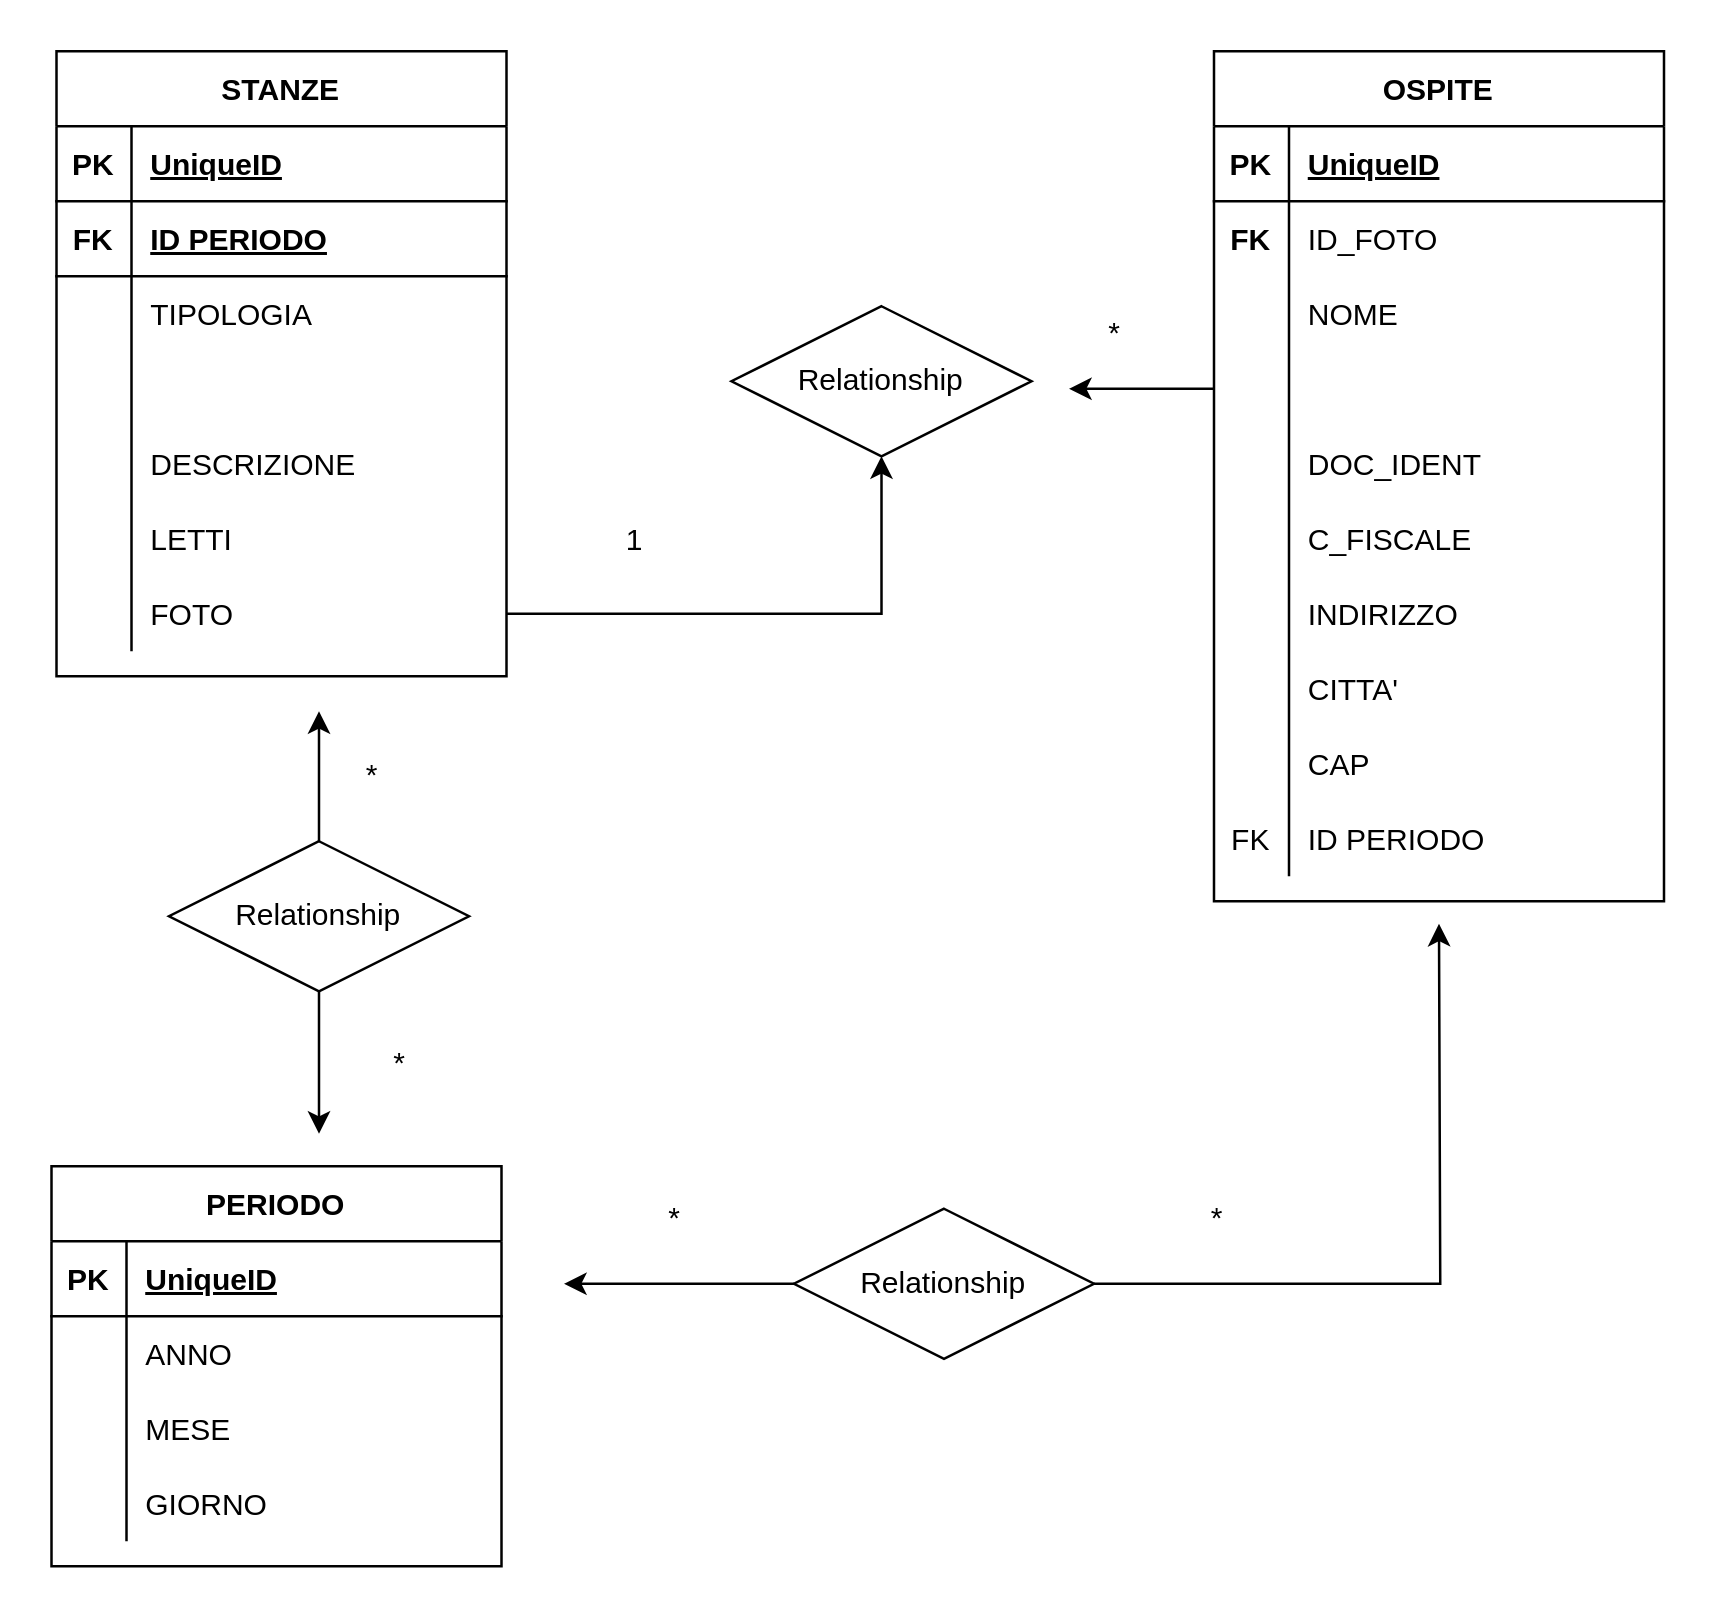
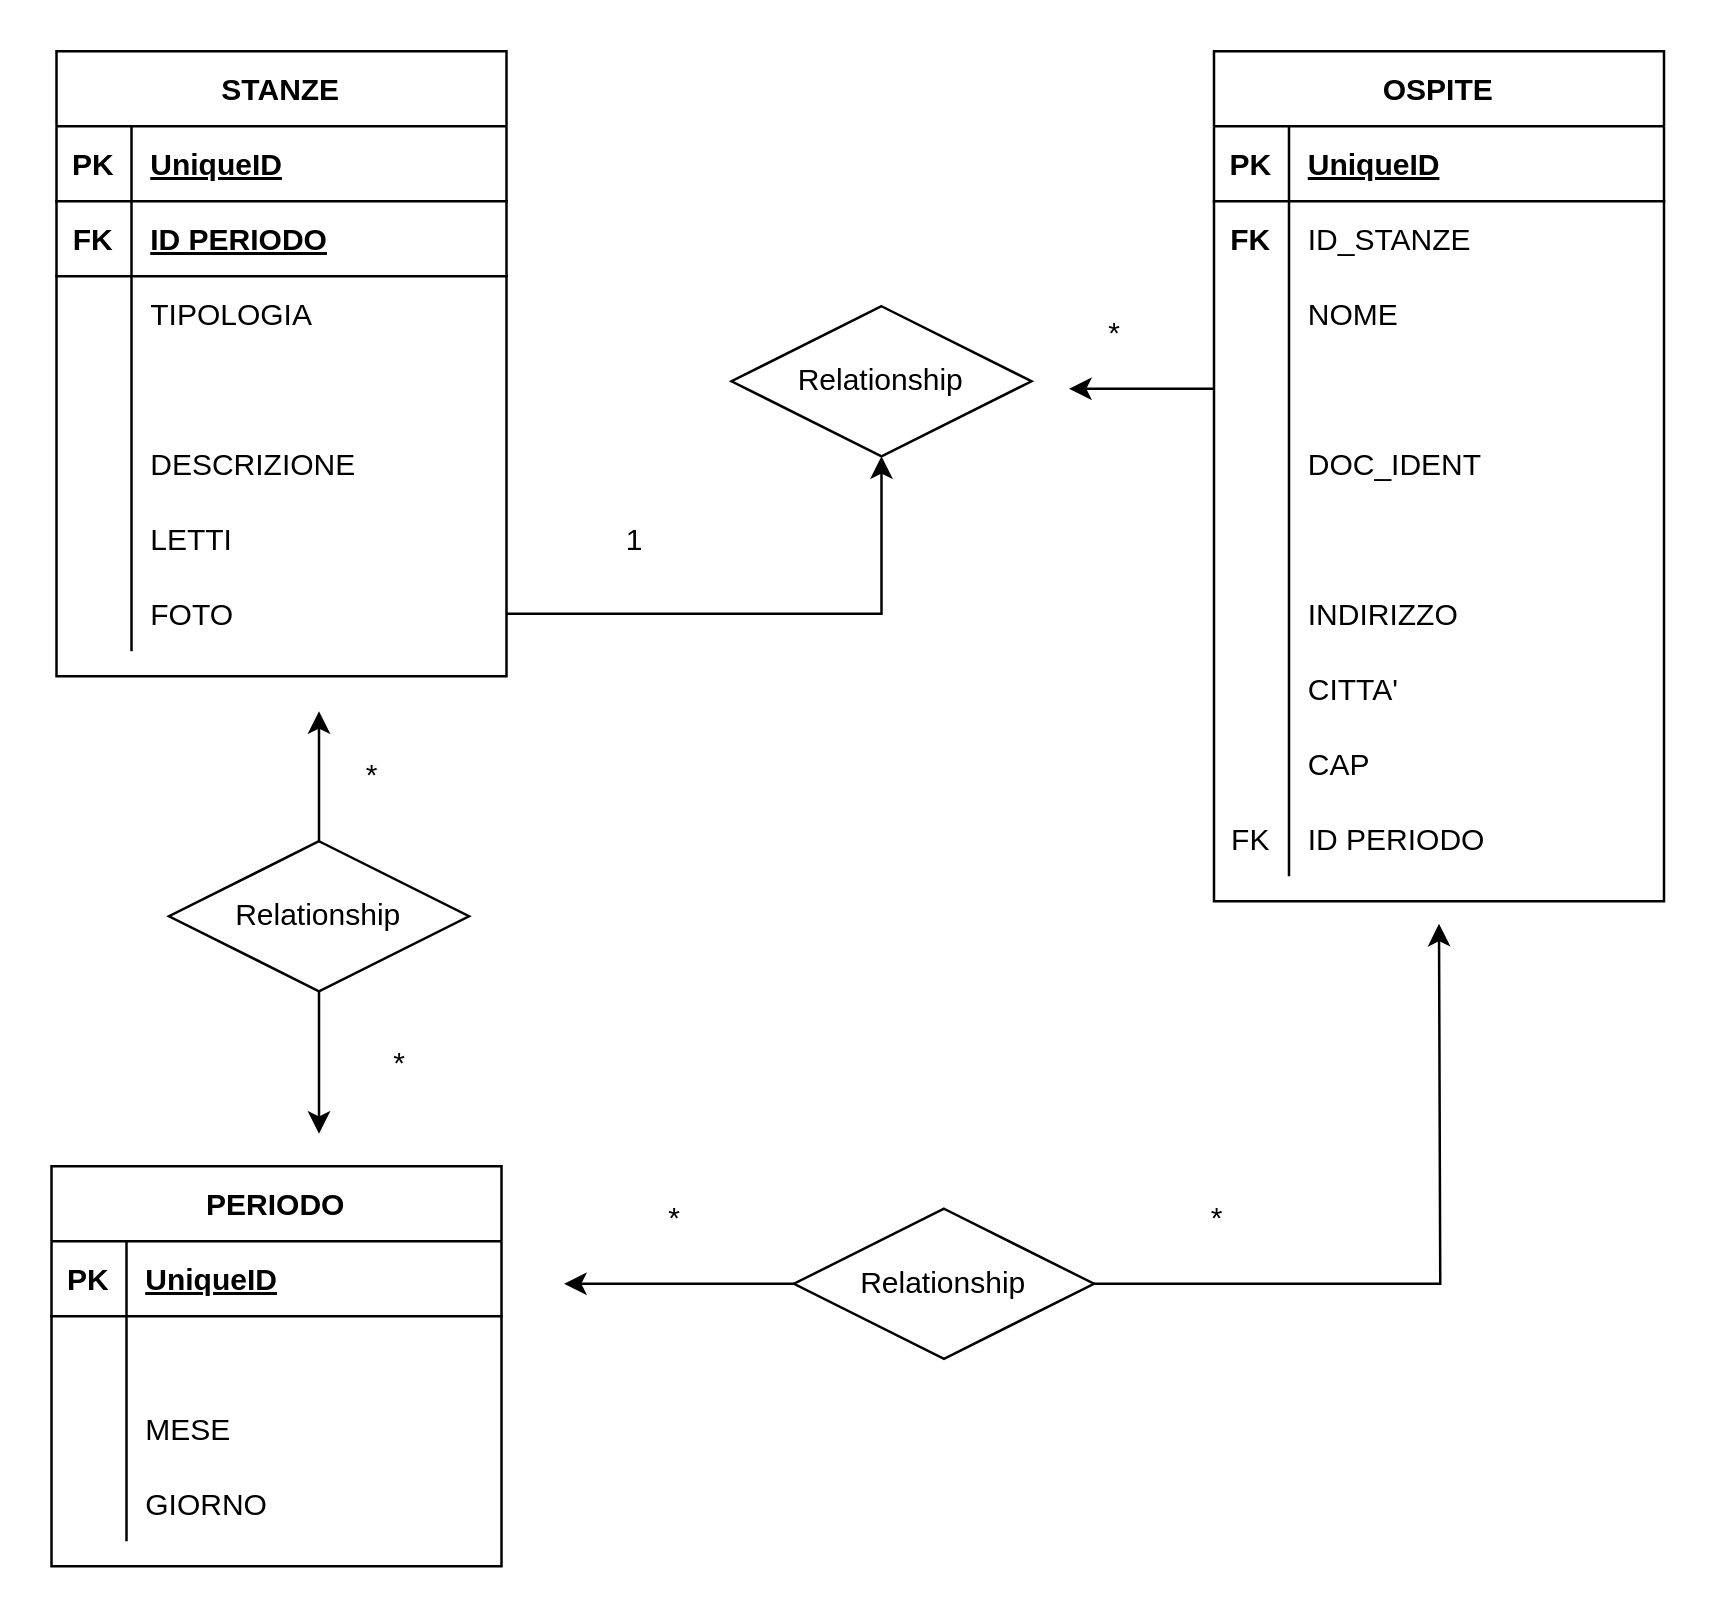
- <mxCell id="29" value="ID_FOTO" style="shape=partialRectangle;connectable=0;fillColor=none;top=0;left=0;bottom=0;right=0;align=left;spacingLeft=6;overflow=hidden;" vertex="1" parent="27"><mxGeometry x="30" width="150" height="30" as="geometry" /></mxCell>
+ <mxCell id="29" value="ID_STANZE" style="shape=partialRectangle;connectable=0;fillColor=none;top=0;left=0;bottom=0;right=0;align=left;spacingLeft=6;overflow=hidden;" vertex="1" parent="27"><mxGeometry x="30" width="150" height="30" as="geometry" /></mxCell>
- <mxCell id="40" value="C_FISCALE" style="shape=partialRectangle;connectable=0;fillColor=none;top=0;left=0;bottom=0;right=0;align=left;spacingLeft=6;overflow=hidden;" vertex="1" parent="38"><mxGeometry x="30" width="150" height="30" as="geometry" /></mxCell>
- <mxCell id="63" value="ANNO" style="shape=partialRectangle;connectable=0;fillColor=none;top=0;left=0;bottom=0;right=0;align=left;spacingLeft=6;overflow=hidden;" vertex="1" parent="61"><mxGeometry x="30" width="150" height="30" as="geometry" /></mxCell>
